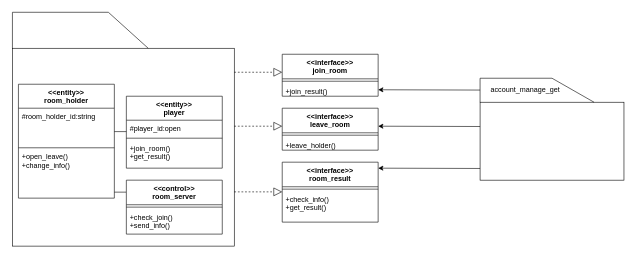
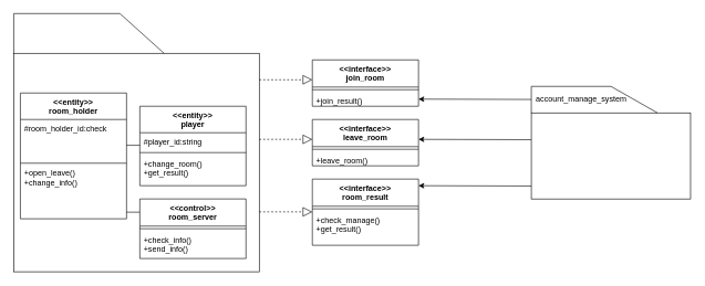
- <mxCell id="20" value="&lt;div&gt;account_manage_get&lt;/div&gt;" style="text;html=1;align=center;verticalAlign=middle;resizable=0;points=[];autosize=1;strokeColor=none;fillColor=none;" vertex="1" parent="1"><mxGeometry x="800" y="140" width="150" height="20" as="geometry" /></mxCell>
+ <mxCell id="20" value="&lt;div&gt;account_manage_system&lt;/div&gt;" style="text;html=1;align=center;verticalAlign=middle;resizable=0;points=[];autosize=1;strokeColor=none;fillColor=none;" vertex="1" parent="1"><mxGeometry x="800" y="140" width="150" height="20" as="geometry" /></mxCell>
- <mxCell id="7" value="#room_holder_id:string" style="text;strokeColor=none;fillColor=none;align=left;verticalAlign=top;spacingLeft=4;spacingRight=4;overflow=hidden;rotatable=0;points=[[0,0.5],[1,0.5]];portConstraint=eastwest;" vertex="1" parent="6"><mxGeometry y="40" width="160" height="64" as="geometry" /></mxCell>
+ <mxCell id="7" value="#room_holder_id:check" style="text;strokeColor=none;fillColor=none;align=left;verticalAlign=top;spacingLeft=4;spacingRight=4;overflow=hidden;rotatable=0;points=[[0,0.5],[1,0.5]];portConstraint=eastwest;" vertex="1" parent="6"><mxGeometry y="40" width="160" height="64" as="geometry" /></mxCell>
- <mxCell id="12" value="#player_id:open" style="text;strokeColor=none;fillColor=none;align=left;verticalAlign=top;spacingLeft=4;spacingRight=4;overflow=hidden;rotatable=0;points=[[0,0.5],[1,0.5]];portConstraint=eastwest;" vertex="1" parent="11"><mxGeometry y="40" width="160" height="26" as="geometry" /></mxCell>
+ <mxCell id="12" value="#player_id:string" style="text;strokeColor=none;fillColor=none;align=left;verticalAlign=top;spacingLeft=4;spacingRight=4;overflow=hidden;rotatable=0;points=[[0,0.5],[1,0.5]];portConstraint=eastwest;" vertex="1" parent="11"><mxGeometry y="40" width="160" height="26" as="geometry" /></mxCell>
- <mxCell id="38" value="+leave_holder()&#10;" style="text;strokeColor=none;fillColor=none;align=left;verticalAlign=top;spacingLeft=4;spacingRight=4;overflow=hidden;rotatable=0;points=[[0,0.5],[1,0.5]];portConstraint=eastwest;" vertex="1" parent="36"><mxGeometry y="49" width="160" height="21" as="geometry" /></mxCell>
+ <mxCell id="38" value="+leave_room()&#10;" style="text;strokeColor=none;fillColor=none;align=left;verticalAlign=top;spacingLeft=4;spacingRight=4;overflow=hidden;rotatable=0;points=[[0,0.5],[1,0.5]];portConstraint=eastwest;" vertex="1" parent="36"><mxGeometry y="49" width="160" height="21" as="geometry" /></mxCell>
- <mxCell id="14" value="+join_room()&#10;+get_result()&#10;" style="text;strokeColor=none;fillColor=none;align=left;verticalAlign=top;spacingLeft=4;spacingRight=4;overflow=hidden;rotatable=0;points=[[0,0.5],[1,0.5]];portConstraint=eastwest;" vertex="1" parent="11"><mxGeometry y="74" width="160" height="46" as="geometry" /></mxCell>
+ <mxCell id="14" value="+change_room()&#10;+get_result()&#10;" style="text;strokeColor=none;fillColor=none;align=left;verticalAlign=top;spacingLeft=4;spacingRight=4;overflow=hidden;rotatable=0;points=[[0,0.5],[1,0.5]];portConstraint=eastwest;" vertex="1" parent="11"><mxGeometry y="74" width="160" height="46" as="geometry" /></mxCell>
- <mxCell id="32" value="+check_info()&#10;+get_result()&#10;" style="text;strokeColor=none;fillColor=none;align=left;verticalAlign=top;spacingLeft=4;spacingRight=4;overflow=hidden;rotatable=0;points=[[0,0.5],[1,0.5]];portConstraint=eastwest;" vertex="1" parent="30"><mxGeometry y="49" width="160" height="51" as="geometry" /></mxCell>
+ <mxCell id="32" value="+check_manage()&#10;+get_result()&#10;" style="text;strokeColor=none;fillColor=none;align=left;verticalAlign=top;spacingLeft=4;spacingRight=4;overflow=hidden;rotatable=0;points=[[0,0.5],[1,0.5]];portConstraint=eastwest;" vertex="1" parent="30"><mxGeometry y="49" width="160" height="51" as="geometry" /></mxCell>
- <mxCell id="17" value="+check_join()&#10;+send_info()&#10;" style="text;strokeColor=none;fillColor=none;align=left;verticalAlign=top;spacingLeft=4;spacingRight=4;overflow=hidden;rotatable=0;points=[[0,0.5],[1,0.5]];portConstraint=eastwest;" vertex="1" parent="15"><mxGeometry y="49" width="160" height="41" as="geometry" /></mxCell>
+ <mxCell id="17" value="+check_info()&#10;+send_info()&#10;" style="text;strokeColor=none;fillColor=none;align=left;verticalAlign=top;spacingLeft=4;spacingRight=4;overflow=hidden;rotatable=0;points=[[0,0.5],[1,0.5]];portConstraint=eastwest;" vertex="1" parent="15"><mxGeometry y="49" width="160" height="41" as="geometry" /></mxCell>
